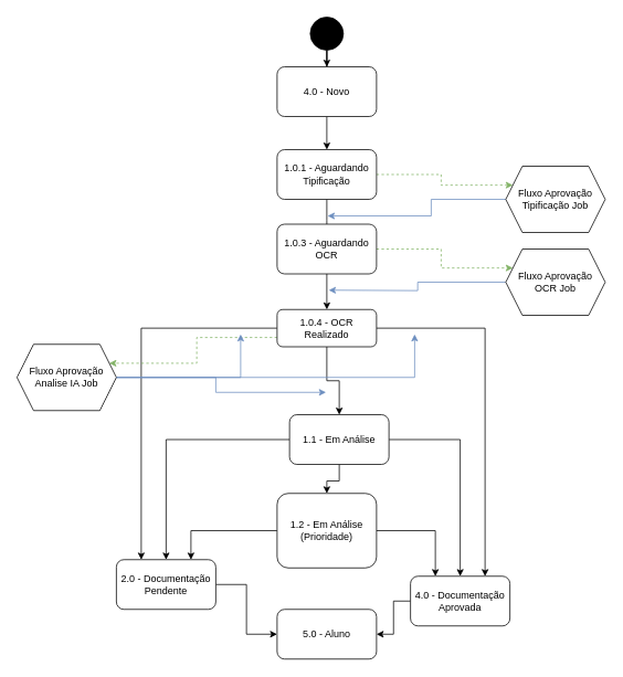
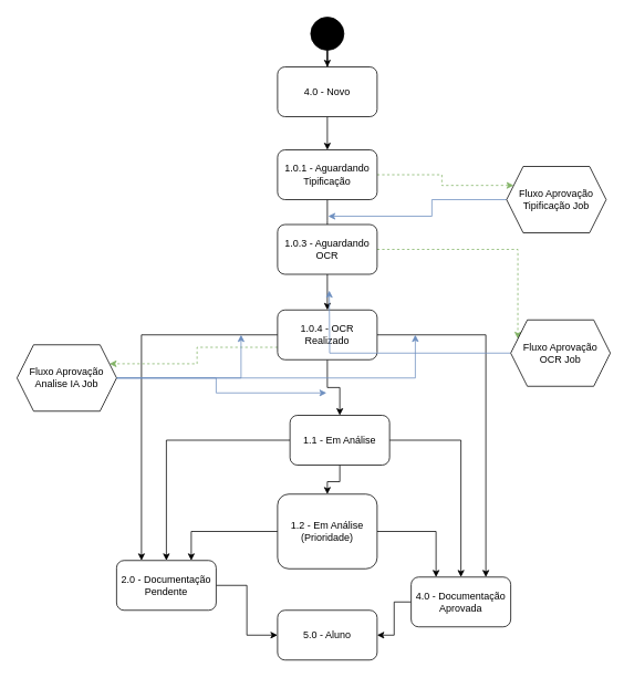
- <mxCell id="35" value="Fluxo Aprovação OCR Job" style="shape=hexagon;perimeter=hexagonPerimeter2;whiteSpace=wrap;html=1;fixedSize=1;fillColor=#FFFFFF;" parent="1" vertex="1"><mxGeometry x="610" y="300" width="120" height="80" as="geometry" /></mxCell>
+ <mxCell id="35" value="Fluxo Aprovação OCR Job" style="shape=hexagon;perimeter=hexagonPerimeter2;whiteSpace=wrap;html=1;fixedSize=1;fillColor=#FFFFFF;" parent="1" vertex="1"><mxGeometry x="615" y="385" width="120" height="80" as="geometry" /></mxCell>
- <mxCell id="28" value="1.0.4 - OCR Realizado" style="rounded=1;whiteSpace=wrap;html=1;fillColor=#FFFFFF;" parent="1" vertex="1"><mxGeometry x="334" y="373" width="120" height="45" as="geometry" /></mxCell>
+ <mxCell id="28" value="1.0.4 - OCR Realizado" style="rounded=1;whiteSpace=wrap;html=1;fillColor=#FFFFFF;" parent="1" vertex="1"><mxGeometry x="334" y="373" width="120" height="60" as="geometry" /></mxCell>
